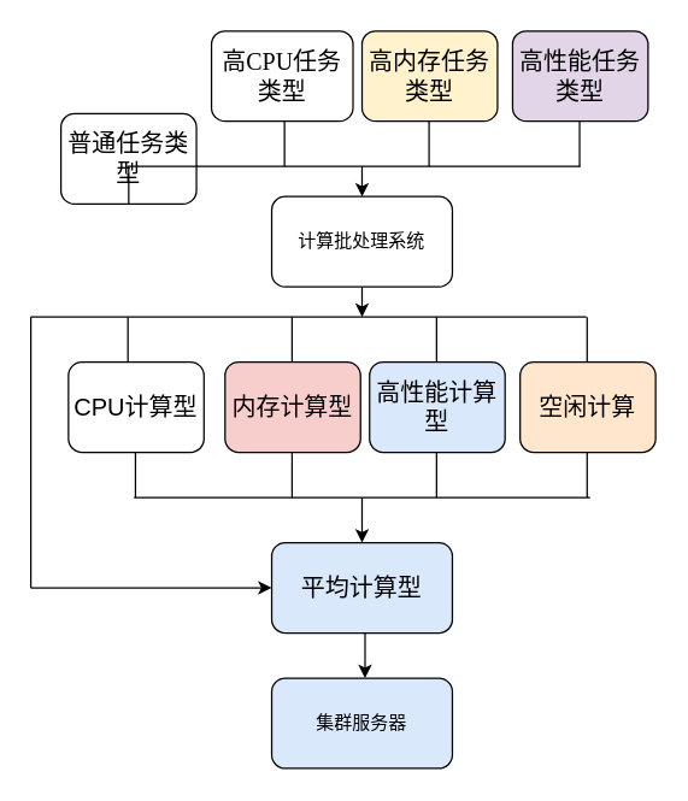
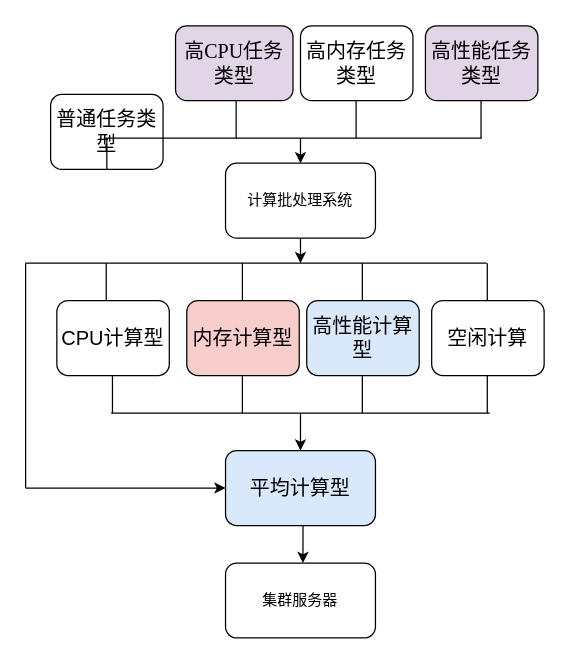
- <mxCell id="3" value="&lt;span style=&quot;font-size:12.0pt;font-family:&amp;quot;PMingLiU&amp;quot;,serif;&lt;br/&gt;mso-bidi-font-family:&amp;quot;Times New Roman&amp;quot;;mso-font-kerning:1.0pt;mso-ansi-language:&lt;br/&gt;EN-US;mso-fareast-language:ZH-CN;mso-bidi-language:AR-SA&quot;&gt;高&lt;span lang=&quot;EN-US&quot;&gt;CPU&lt;/span&gt;任务类型&lt;/span&gt;" style="rounded=1;whiteSpace=wrap;html=1;" vertex="1" parent="1"><mxGeometry x="140" y="20" width="94" height="60" as="geometry" /></mxCell>
+ <mxCell id="3" value="&lt;span style=&quot;font-size:12.0pt;font-family:&amp;quot;PMingLiU&amp;quot;,serif;&lt;br/&gt;mso-bidi-font-family:&amp;quot;Times New Roman&amp;quot;;mso-font-kerning:1.0pt;mso-ansi-language:&lt;br/&gt;EN-US;mso-fareast-language:ZH-CN;mso-bidi-language:AR-SA&quot;&gt;高&lt;span lang=&quot;EN-US&quot;&gt;CPU&lt;/span&gt;任务类型&lt;/span&gt;" style="rounded=1;whiteSpace=wrap;html=1;fillColor=#e1d5e7;" vertex="1" parent="1"><mxGeometry x="140" y="20" width="94" height="60" as="geometry" /></mxCell>
- <mxCell id="5" value="&lt;span style=&quot;font-size:12.0pt;font-family:&amp;quot;PMingLiU&amp;quot;,serif;&lt;br/&gt;mso-bidi-font-family:&amp;quot;Times New Roman&amp;quot;;mso-font-kerning:1.0pt;mso-ansi-language:&lt;br/&gt;EN-US;mso-fareast-language:ZH-CN;mso-bidi-language:AR-SA&quot;&gt;高内存任务类型&lt;/span&gt;" style="rounded=1;whiteSpace=wrap;html=1;fillColor=#fff2cc;" vertex="1" parent="1"><mxGeometry x="240" y="20" width="90" height="60" as="geometry" /></mxCell>
+ <mxCell id="5" value="&lt;span style=&quot;font-size:12.0pt;font-family:&amp;quot;PMingLiU&amp;quot;,serif;&lt;br/&gt;mso-bidi-font-family:&amp;quot;Times New Roman&amp;quot;;mso-font-kerning:1.0pt;mso-ansi-language:&lt;br/&gt;EN-US;mso-fareast-language:ZH-CN;mso-bidi-language:AR-SA&quot;&gt;高内存任务类型&lt;/span&gt;" style="rounded=1;whiteSpace=wrap;html=1;" vertex="1" parent="1"><mxGeometry x="240" y="20" width="90" height="60" as="geometry" /></mxCell>
- <mxCell id="8" value="&lt;span style=&quot;font-size:12.0pt;font-family:&amp;quot;PMingLiU&amp;quot;,serif;&lt;br/&gt;mso-bidi-font-family:&amp;quot;Times New Roman&amp;quot;;mso-font-kerning:1.0pt;mso-ansi-language:&lt;br/&gt;EN-US;mso-fareast-language:ZH-CN;mso-bidi-language:AR-SA&quot;&gt;空闲计算&lt;/span&gt;" style="rounded=1;whiteSpace=wrap;html=1;fillColor=#ffe6cc;" vertex="1" parent="1"><mxGeometry x="345" y="240" width="90" height="60" as="geometry" /></mxCell>
+ <mxCell id="8" value="&lt;span style=&quot;font-size:12.0pt;font-family:&amp;quot;PMingLiU&amp;quot;,serif;&lt;br/&gt;mso-bidi-font-family:&amp;quot;Times New Roman&amp;quot;;mso-font-kerning:1.0pt;mso-ansi-language:&lt;br/&gt;EN-US;mso-fareast-language:ZH-CN;mso-bidi-language:AR-SA&quot;&gt;空闲计算&lt;/span&gt;" style="rounded=1;whiteSpace=wrap;html=1;" vertex="1" parent="1"><mxGeometry x="345" y="240" width="90" height="60" as="geometry" /></mxCell>
- <mxCell id="12" value="集群服务器" style="rounded=1;whiteSpace=wrap;html=1;fillColor=#dae8fc;" vertex="1" parent="1"><mxGeometry x="180" y="450" width="120" height="60" as="geometry" /></mxCell>
+ <mxCell id="12" value="集群服务器" style="rounded=1;whiteSpace=wrap;html=1;" vertex="1" parent="1"><mxGeometry x="180" y="450" width="120" height="60" as="geometry" /></mxCell>
